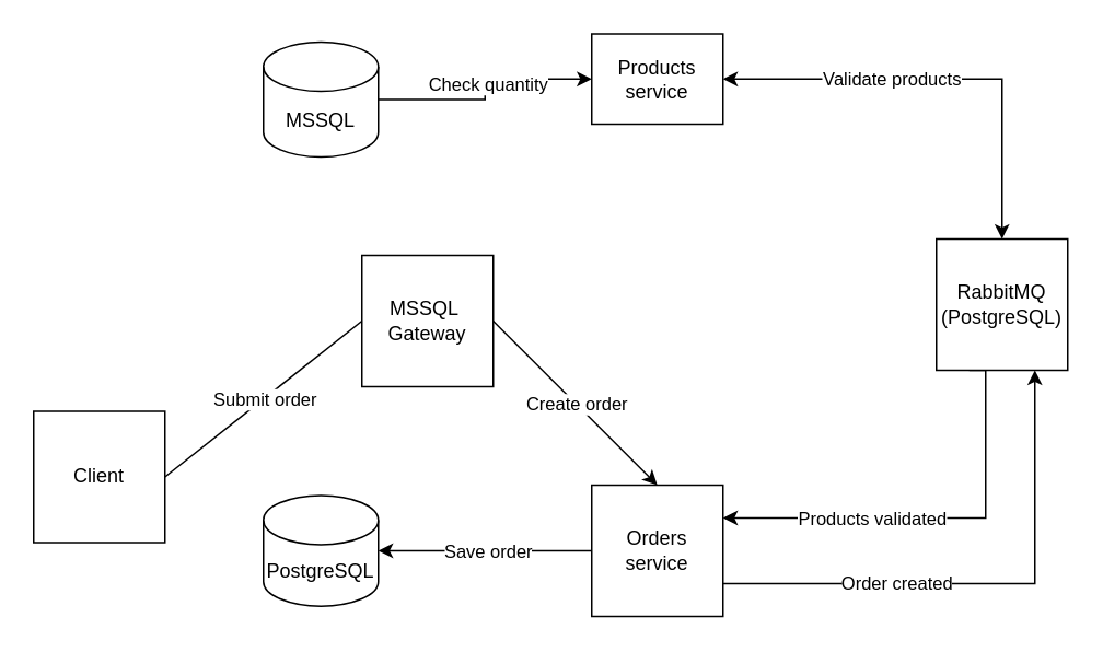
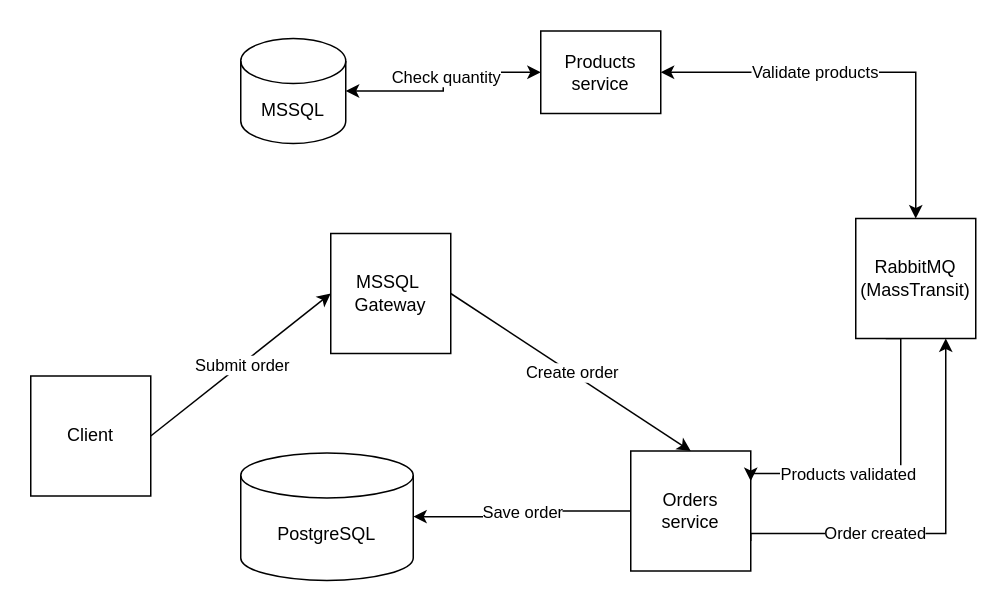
- <mxCell id="19" style="edgeStyle=orthogonalEdgeStyle;rounded=0;orthogonalLoop=1;jettySize=auto;html=1;entryX=1;entryY=0.5;entryDx=0;entryDy=0;entryPerimeter=0;startArrow=classic;startFill=1;endArrow=none;" edge="1" parent="1" source="5" target="6"><mxGeometry relative="1" as="geometry" /></mxCell>
+ <mxCell id="19" style="edgeStyle=orthogonalEdgeStyle;rounded=0;orthogonalLoop=1;jettySize=auto;html=1;entryX=1;entryY=0.5;entryDx=0;entryDy=0;entryPerimeter=0;startArrow=classic;startFill=1;" edge="1" parent="1" source="5" target="6"><mxGeometry relative="1" as="geometry" /></mxCell>
- <mxCell id="18" value="RabbitMQ (PostgreSQL)" style="whiteSpace=wrap;html=1;aspect=fixed;" vertex="1" parent="1"><mxGeometry x="570" y="145" width="80" height="80" as="geometry" /></mxCell>
+ <mxCell id="18" value="RabbitMQ (MassTransit)" style="whiteSpace=wrap;html=1;aspect=fixed;" vertex="1" parent="1"><mxGeometry x="570" y="145" width="80" height="80" as="geometry" /></mxCell>
- <mxCell id="10" value="" style="endArrow=none;html=1;rounded=0;exitX=1;exitY=0.5;exitDx=0;exitDy=0;entryX=0;entryY=0.5;entryDx=0;entryDy=0;" edge="1" parent="1" source="9" target="8"><mxGeometry relative="1" as="geometry"><mxPoint x="110" y="184.5" as="sourcePoint" /><mxPoint x="190" y="185" as="targetPoint" /><Array as="points" /></mxGeometry></mxCell>
+ <mxCell id="10" value="" style="endArrow=classic;html=1;rounded=0;exitX=1;exitY=0.5;exitDx=0;exitDy=0;entryX=0;entryY=0.5;entryDx=0;entryDy=0;" edge="1" parent="1" source="9" target="8"><mxGeometry relative="1" as="geometry"><mxPoint x="110" y="184.5" as="sourcePoint" /><mxPoint x="190" y="185" as="targetPoint" /><Array as="points" /></mxGeometry></mxCell>
- <mxCell id="7" value="PostgreSQL" style="shape=cylinder3;whiteSpace=wrap;html=1;boundedLbl=1;backgroundOutline=1;size=15;" vertex="1" parent="1"><mxGeometry x="160" y="301.25" width="70" height="67.5" as="geometry" /></mxCell>
+ <mxCell id="7" value="PostgreSQL" style="shape=cylinder3;whiteSpace=wrap;html=1;boundedLbl=1;backgroundOutline=1;size=15;" vertex="1" parent="1"><mxGeometry x="160" y="301.25" width="115" height="85" as="geometry" /></mxCell>
- <mxCell id="2" value="Orders service" style="whiteSpace=wrap;html=1;aspect=fixed;" vertex="1" parent="1"><mxGeometry x="360" y="295" width="80" height="80" as="geometry" /></mxCell>
+ <mxCell id="2" value="Orders service" style="whiteSpace=wrap;html=1;aspect=fixed;" vertex="1" parent="1"><mxGeometry x="420" y="300" width="80" height="80" as="geometry" /></mxCell>
